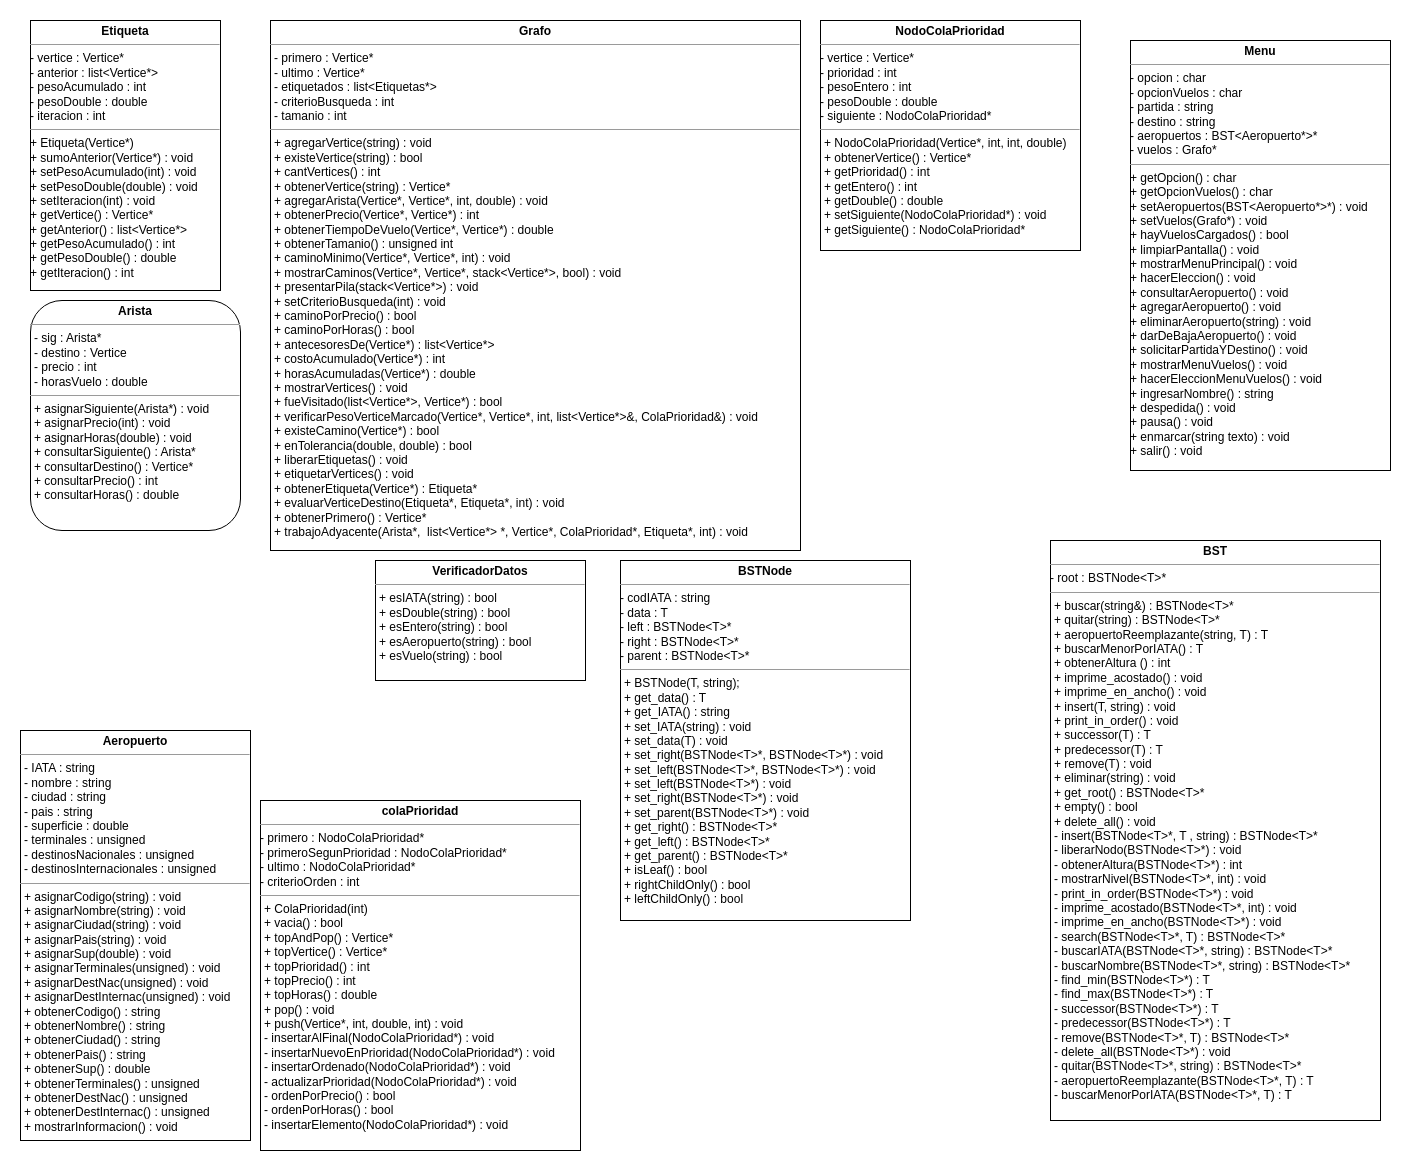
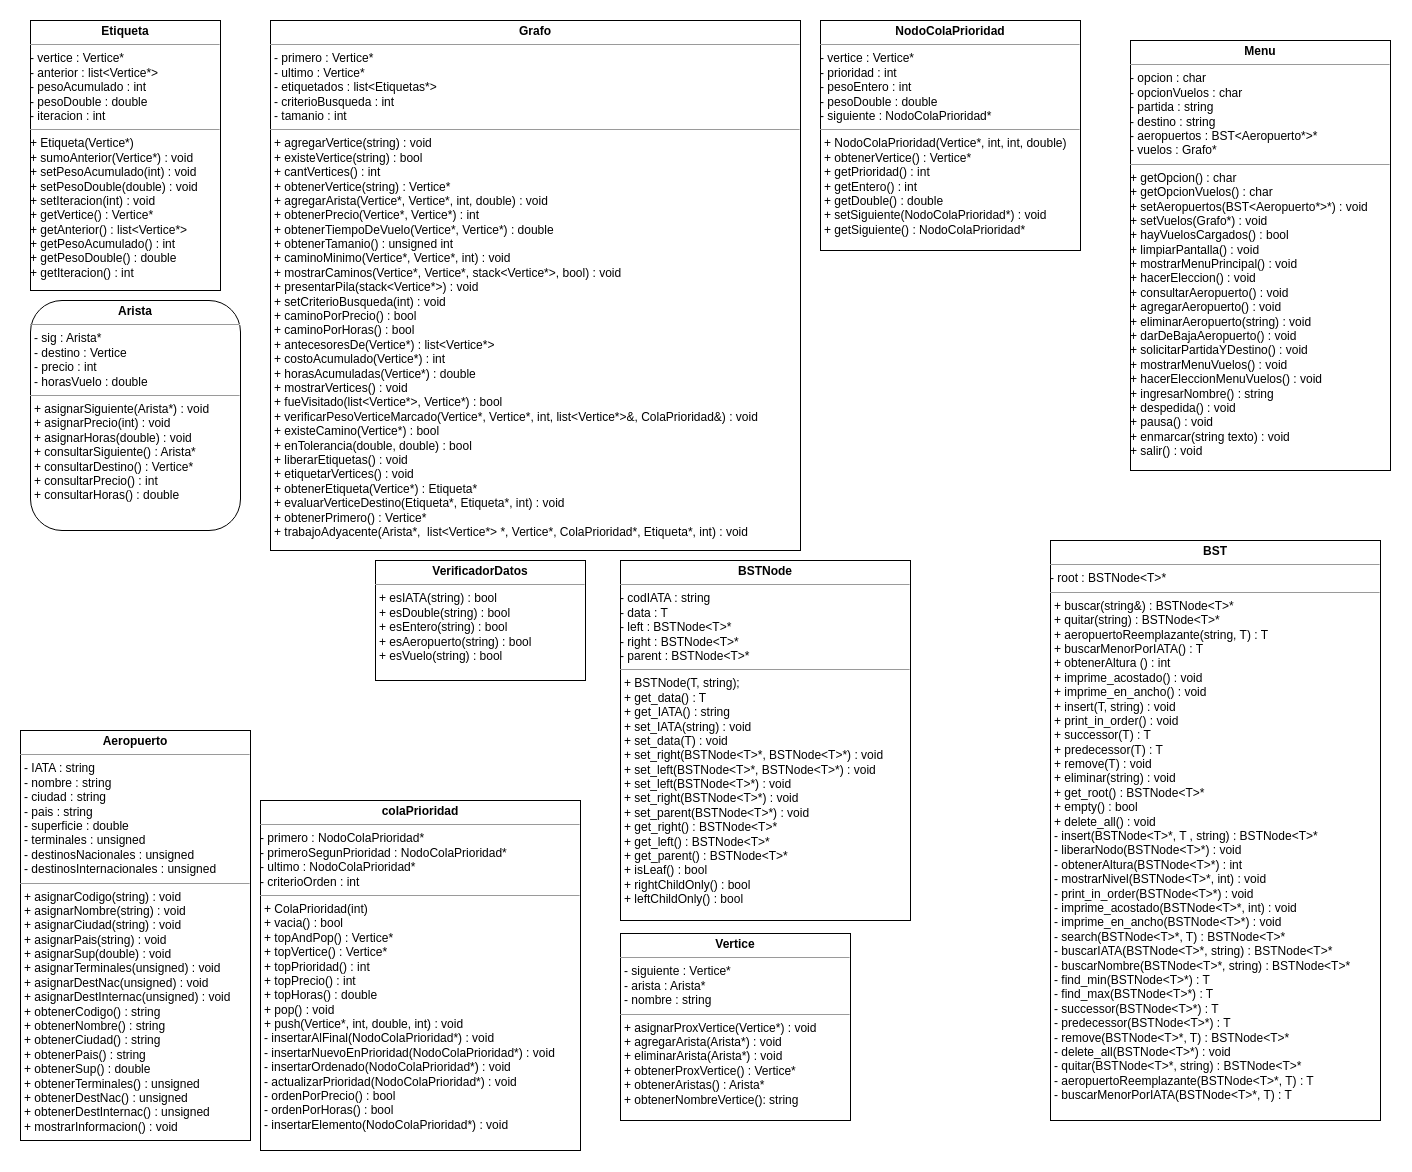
+ <mxCell id="4" value="&lt;p style=&quot;margin: 0px ; margin-top: 4px ; text-align: center&quot;&gt;&lt;b&gt;Vertice&lt;/b&gt;&lt;/p&gt;&lt;hr size=&quot;1&quot;&gt;&lt;p style=&quot;margin: 0px ; margin-left: 4px&quot;&gt;- siguiente : Vertice*&lt;br&gt;- arista : Arista*&lt;/p&gt;&lt;p style=&quot;margin: 0px ; margin-left: 4px&quot;&gt;- nombre : string&lt;br&gt;&lt;/p&gt;&lt;hr size=&quot;1&quot;&gt;&lt;p style=&quot;margin: 0px ; margin-left: 4px&quot;&gt;+ asignarProxVertice(Vertice*) : void&lt;br&gt;+ agregarArista(Arista*) : void&lt;/p&gt;&lt;p style=&quot;margin: 0px ; margin-left: 4px&quot;&gt;+ eliminarArista(Arista*) : void&lt;/p&gt;&lt;p style=&quot;margin: 0px ; margin-left: 4px&quot;&gt;+ obtenerProxVertice() : Vertice*&lt;/p&gt;&lt;p style=&quot;margin: 0px ; margin-left: 4px&quot;&gt;+ obtenerAristas() : Arista*&lt;/p&gt;&lt;p style=&quot;margin: 0px ; margin-left: 4px&quot;&gt;+ obtenerNombreVertice(): string&lt;br&gt;&lt;/p&gt;" style="verticalAlign=top;align=left;overflow=fill;fontSize=12;fontFamily=Helvetica;html=1;" vertex="1" parent="1"><mxGeometry x="620" y="933" width="230" height="187" as="geometry" /></mxCell>
